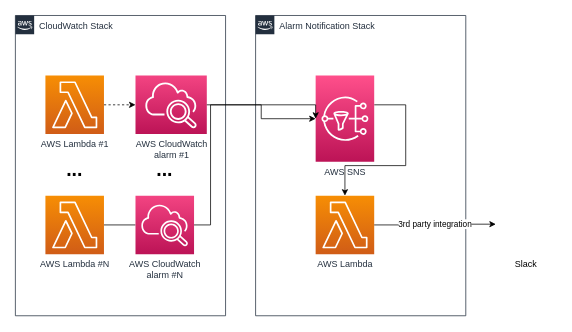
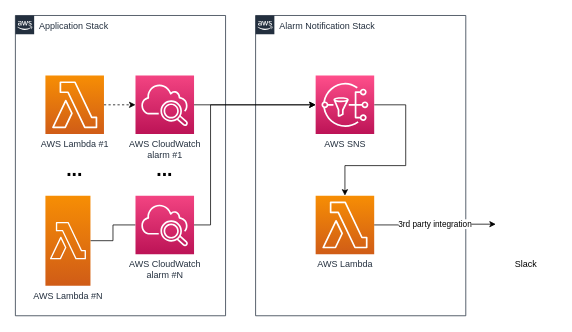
- <mxCell id="2" value="CloudWatch Stack" style="points=[[0,0],[0.25,0],[0.5,0],[0.75,0],[1,0],[1,0.25],[1,0.5],[1,0.75],[1,1],[0.75,1],[0.5,1],[0.25,1],[0,1],[0,0.75],[0,0.5],[0,0.25]];outlineConnect=0;gradientColor=none;html=1;whiteSpace=wrap;fontSize=12;fontStyle=0;shape=mxgraph.aws4.group;grIcon=mxgraph.aws4.group_aws_cloud_alt;strokeColor=#232F3E;fillColor=none;verticalAlign=top;align=left;spacingLeft=30;fontColor=#232F3E;dashed=0;labelBackgroundColor=#ffffff;container=1;pointerEvents=0;collapsible=0;recursiveResize=0;" vertex="1" parent="1"><mxGeometry x="20" y="20" width="280" height="400" as="geometry" /></mxCell>
+ <mxCell id="2" value="Application Stack" style="points=[[0,0],[0.25,0],[0.5,0],[0.75,0],[1,0],[1,0.25],[1,0.5],[1,0.75],[1,1],[0.75,1],[0.5,1],[0.25,1],[0,1],[0,0.75],[0,0.5],[0,0.25]];outlineConnect=0;gradientColor=none;html=1;whiteSpace=wrap;fontSize=12;fontStyle=0;shape=mxgraph.aws4.group;grIcon=mxgraph.aws4.group_aws_cloud_alt;strokeColor=#232F3E;fillColor=none;verticalAlign=top;align=left;spacingLeft=30;fontColor=#232F3E;dashed=0;labelBackgroundColor=#ffffff;container=1;pointerEvents=0;collapsible=0;recursiveResize=0;" vertex="1" parent="1"><mxGeometry x="20" y="20" width="280" height="400" as="geometry" /></mxCell>
- <mxCell id="7" value="AWS CloudWatch&lt;br&gt;alarm #1" style="sketch=0;points=[[0,0,0],[0.25,0,0],[0.5,0,0],[0.75,0,0],[1,0,0],[0,1,0],[0.25,1,0],[0.5,1,0],[0.75,1,0],[1,1,0],[0,0.25,0],[0,0.5,0],[0,0.75,0],[1,0.25,0],[1,0.5,0],[1,0.75,0]];points=[[0,0,0],[0.25,0,0],[0.5,0,0],[0.75,0,0],[1,0,0],[0,1,0],[0.25,1,0],[0.5,1,0],[0.75,1,0],[1,1,0],[0,0.25,0],[0,0.5,0],[0,0.75,0],[1,0.25,0],[1,0.5,0],[1,0.75,0]];outlineConnect=0;fontColor=#232F3E;gradientColor=#F34482;gradientDirection=north;fillColor=#BC1356;strokeColor=#ffffff;dashed=0;verticalLabelPosition=bottom;verticalAlign=top;align=center;html=1;fontSize=12;fontStyle=0;aspect=fixed;shape=mxgraph.aws4.resourceIcon;resIcon=mxgraph.aws4.cloudwatch_2;" vertex="1" parent="2"><mxGeometry x="160" y="80" width="95" height="78" as="geometry" /></mxCell>
+ <mxCell id="7" value="AWS CloudWatch&lt;br&gt;alarm #1" style="sketch=0;points=[[0,0,0],[0.25,0,0],[0.5,0,0],[0.75,0,0],[1,0,0],[0,1,0],[0.25,1,0],[0.5,1,0],[0.75,1,0],[1,1,0],[0,0.25,0],[0,0.5,0],[0,0.75,0],[1,0.25,0],[1,0.5,0],[1,0.75,0]];points=[[0,0,0],[0.25,0,0],[0.5,0,0],[0.75,0,0],[1,0,0],[0,1,0],[0.25,1,0],[0.5,1,0],[0.75,1,0],[1,1,0],[0,0.25,0],[0,0.5,0],[0,0.75,0],[1,0.25,0],[1,0.5,0],[1,0.75,0]];outlineConnect=0;fontColor=#232F3E;gradientColor=#F34482;gradientDirection=north;fillColor=#BC1356;strokeColor=#ffffff;dashed=0;verticalLabelPosition=bottom;verticalAlign=top;align=center;html=1;fontSize=12;fontStyle=0;aspect=fixed;shape=mxgraph.aws4.resourceIcon;resIcon=mxgraph.aws4.cloudwatch_2;" vertex="1" parent="2"><mxGeometry x="160" y="80" width="78" height="78" as="geometry" /></mxCell>
- <mxCell id="13" value="AWS SNS" style="sketch=0;points=[[0,0,0],[0.25,0,0],[0.5,0,0],[0.75,0,0],[1,0,0],[0,1,0],[0.25,1,0],[0.5,1,0],[0.75,1,0],[1,1,0],[0,0.25,0],[0,0.5,0],[0,0.75,0],[1,0.25,0],[1,0.5,0],[1,0.75,0]];outlineConnect=0;fontColor=#232F3E;gradientColor=#FF4F8B;gradientDirection=north;fillColor=#BC1356;strokeColor=#ffffff;dashed=0;verticalLabelPosition=bottom;verticalAlign=top;align=center;html=1;fontSize=12;fontStyle=0;aspect=fixed;shape=mxgraph.aws4.resourceIcon;resIcon=mxgraph.aws4.sns;" vertex="1" parent="11"><mxGeometry x="80" y="80" width="78" height="115" as="geometry" /></mxCell>
+ <mxCell id="13" value="AWS SNS" style="sketch=0;points=[[0,0,0],[0.25,0,0],[0.5,0,0],[0.75,0,0],[1,0,0],[0,1,0],[0.25,1,0],[0.5,1,0],[0.75,1,0],[1,1,0],[0,0.25,0],[0,0.5,0],[0,0.75,0],[1,0.25,0],[1,0.5,0],[1,0.75,0]];outlineConnect=0;fontColor=#232F3E;gradientColor=#FF4F8B;gradientDirection=north;fillColor=#BC1356;strokeColor=#ffffff;dashed=0;verticalLabelPosition=bottom;verticalAlign=top;align=center;html=1;fontSize=12;fontStyle=0;aspect=fixed;shape=mxgraph.aws4.resourceIcon;resIcon=mxgraph.aws4.sns;" vertex="1" parent="11"><mxGeometry x="80" y="80" width="78" height="78" as="geometry" /></mxCell>
- <mxCell id="6" value="AWS Lambda #N" style="sketch=0;points=[[0,0,0],[0.25,0,0],[0.5,0,0],[0.75,0,0],[1,0,0],[0,1,0],[0.25,1,0],[0.5,1,0],[0.75,1,0],[1,1,0],[0,0.25,0],[0,0.5,0],[0,0.75,0],[1,0.25,0],[1,0.5,0],[1,0.75,0]];outlineConnect=0;fontColor=#232F3E;gradientColor=#F78E04;gradientDirection=north;fillColor=#D05C17;strokeColor=#ffffff;dashed=0;verticalLabelPosition=bottom;verticalAlign=top;align=center;html=1;fontSize=12;fontStyle=0;aspect=fixed;shape=mxgraph.aws4.resourceIcon;resIcon=mxgraph.aws4.lambda;" vertex="1" parent="2"><mxGeometry x="40" y="240" width="78" height="78" as="geometry" /></mxCell>
+ <mxCell id="6" value="AWS Lambda #N" style="sketch=0;points=[[0,0,0],[0.25,0,0],[0.5,0,0],[0.75,0,0],[1,0,0],[0,1,0],[0.25,1,0],[0.5,1,0],[0.75,1,0],[1,1,0],[0,0.25,0],[0,0.5,0],[0,0.75,0],[1,0.25,0],[1,0.5,0],[1,0.75,0]];outlineConnect=0;fontColor=#232F3E;gradientColor=#F78E04;gradientDirection=north;fillColor=#D05C17;strokeColor=#ffffff;dashed=0;verticalLabelPosition=bottom;verticalAlign=top;align=center;html=1;fontSize=12;fontStyle=0;aspect=fixed;shape=mxgraph.aws4.resourceIcon;resIcon=mxgraph.aws4.lambda;" vertex="1" parent="2"><mxGeometry x="40" y="240" width="60" height="120" as="geometry" /></mxCell>
